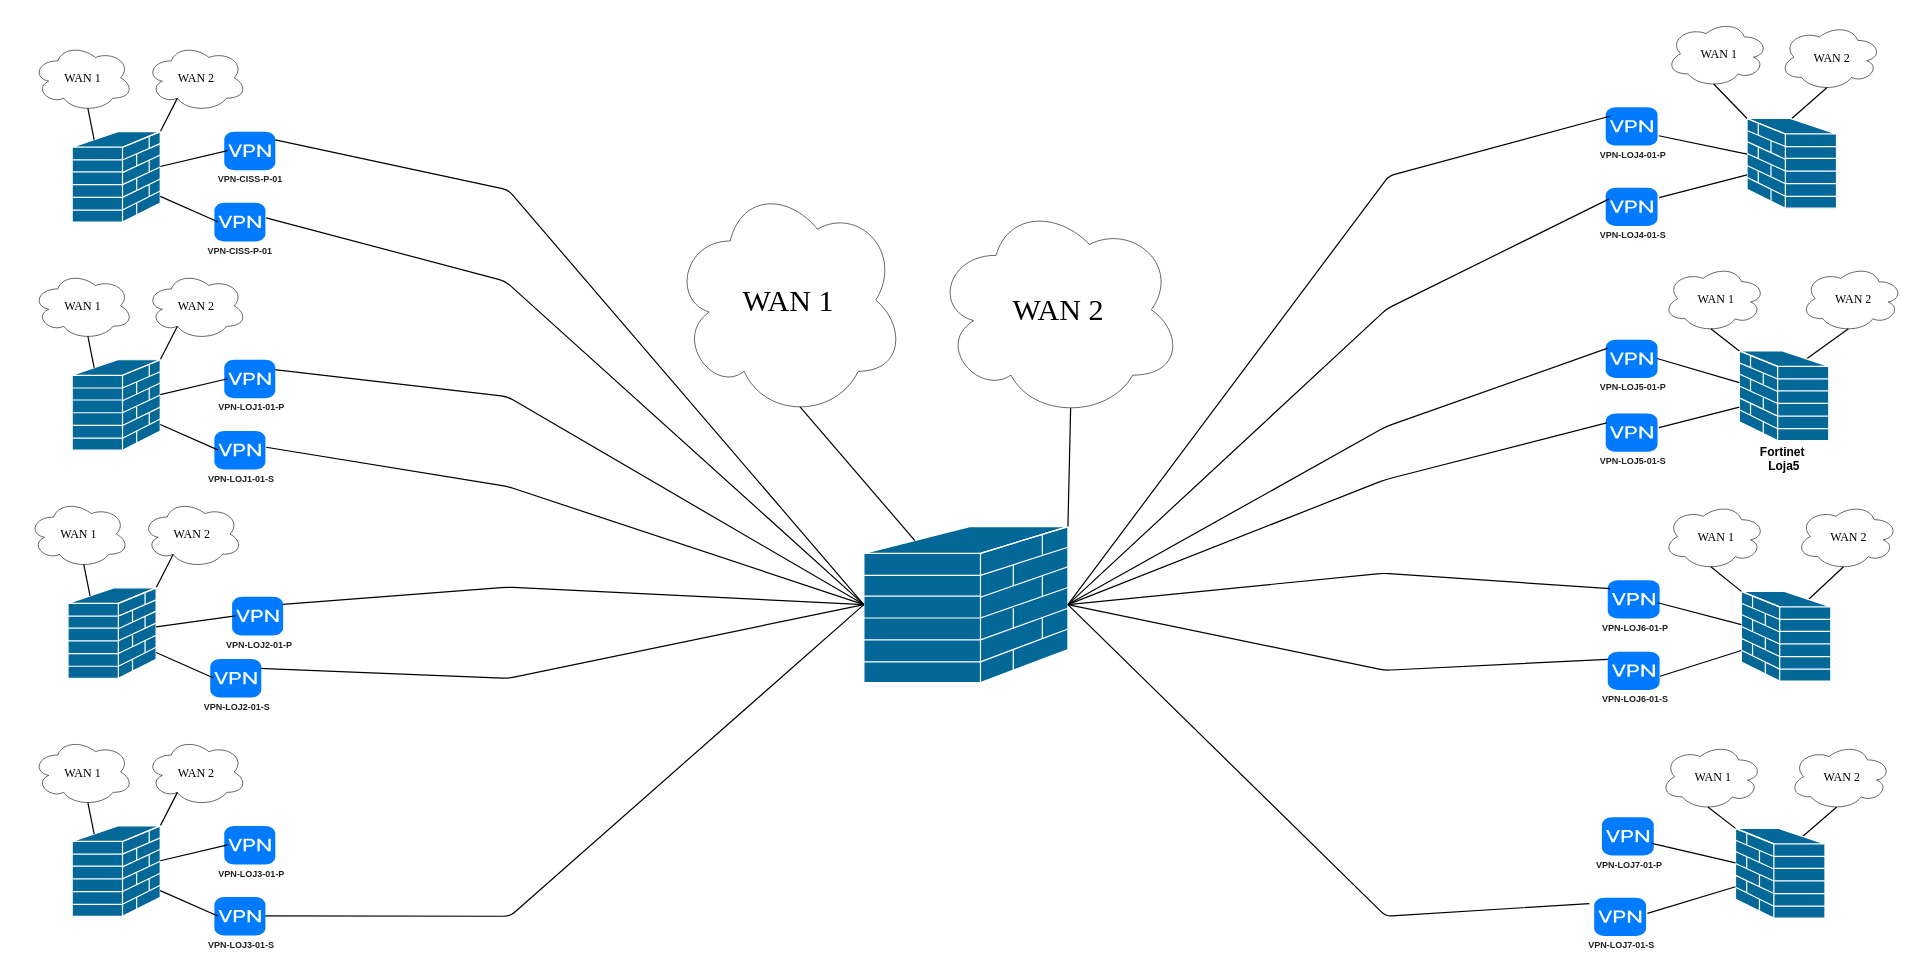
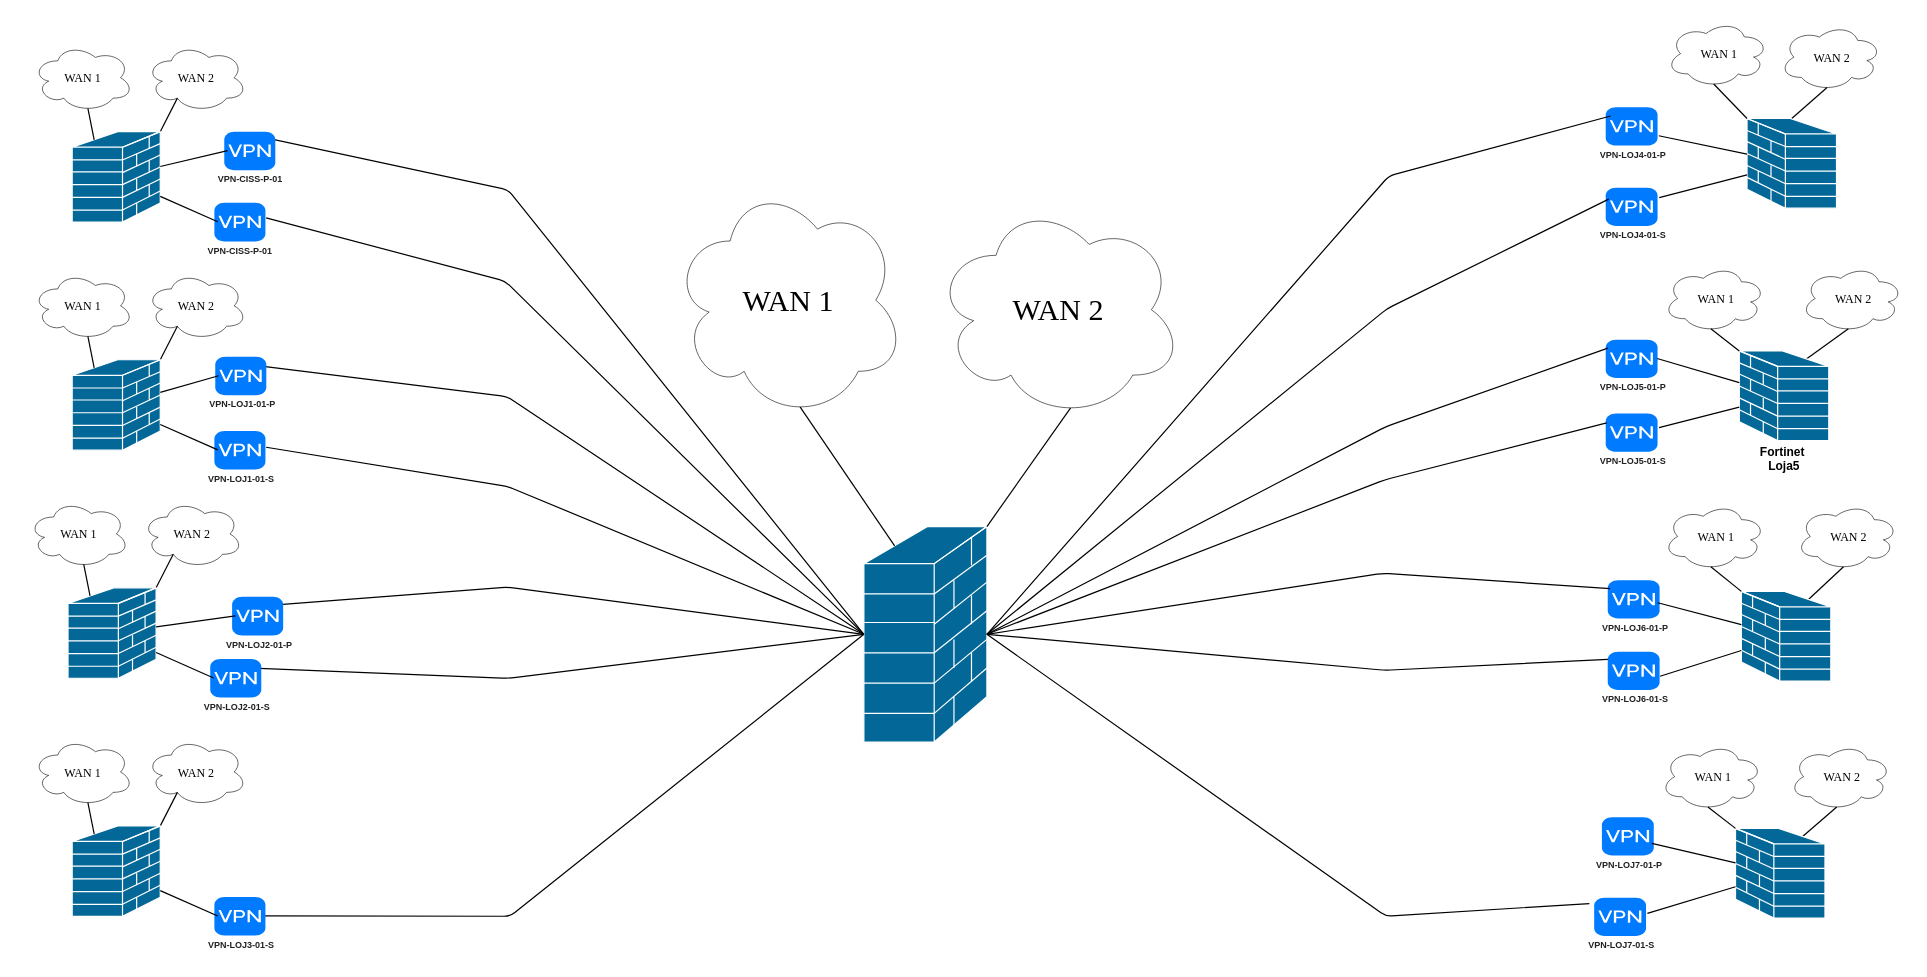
- <mxCell id="70" value="&lt;b style=&quot;&quot;&gt;&lt;font style=&quot;font-size: 15px;&quot;&gt;&amp;nbsp;VPN-LOJ1-01-P&lt;/font&gt;&lt;/b&gt;" style="html=1;strokeWidth=1;shadow=0;dashed=0;shape=mxgraph.ios7.misc.vpn;fillColor=#007AFF;strokeColor=none;buttonText=;strokeColor2=#222222;fontColor=#222222;fontSize=8;verticalLabelPosition=bottom;verticalAlign=top;align=center;sketch=0;" vertex="1" parent="1"><mxGeometry x="373.202" y="598.942" width="85.047" height="64.269" as="geometry" /></mxCell>
+ <mxCell id="70" value="&lt;b style=&quot;&quot;&gt;&lt;font style=&quot;font-size: 15px;&quot;&gt;&amp;nbsp;VPN-LOJ1-01-P&lt;/font&gt;&lt;/b&gt;" style="html=1;strokeWidth=1;shadow=0;dashed=0;shape=mxgraph.ios7.misc.vpn;fillColor=#007AFF;strokeColor=none;buttonText=;strokeColor2=#222222;fontColor=#222222;fontSize=8;verticalLabelPosition=bottom;verticalAlign=top;align=center;sketch=0;" vertex="1" parent="1"><mxGeometry x="358.202" y="593.942" width="85.047" height="64.269" as="geometry" /></mxCell>
- <mxCell id="39" value="&lt;font style=&quot;font-size: 50px; color: rgb(255, 255, 255);&quot;&gt;Fortinet&amp;nbsp;&lt;br&gt;FGT60&lt;/font&gt;" style="shape=mxgraph.cisco.security.firewall;sketch=0;html=1;pointerEvents=1;dashed=0;fillColor=#036897;strokeColor=#ffffff;strokeWidth=2;verticalLabelPosition=bottom;verticalAlign=top;align=center;outlineConnect=0;" vertex="1" parent="1"><mxGeometry x="1439" y="876.92" width="340" height="260" as="geometry" /></mxCell>
+ <mxCell id="39" value="&lt;font style=&quot;font-size: 50px; color: rgb(255, 255, 255);&quot;&gt;Fortinet&amp;nbsp;&lt;br&gt;FGT60&lt;/font&gt;" style="shape=mxgraph.cisco.security.firewall;sketch=0;html=1;pointerEvents=1;dashed=0;fillColor=#036897;strokeColor=#ffffff;strokeWidth=2;verticalLabelPosition=bottom;verticalAlign=top;align=center;outlineConnect=0;" vertex="1" parent="1"><mxGeometry x="1439" y="876.92" width="205" height="359.08" as="geometry" /></mxCell>
- <mxCell id="88" value="&lt;b style=&quot;&quot;&gt;&lt;font style=&quot;font-size: 15px;&quot;&gt;&amp;nbsp;VPN-LOJ3-01-P&lt;/font&gt;&lt;/b&gt;" style="html=1;strokeWidth=1;shadow=0;dashed=0;shape=mxgraph.ios7.misc.vpn;fillColor=#007AFF;strokeColor=none;buttonText=;strokeColor2=#222222;fontColor=#222222;fontSize=8;verticalLabelPosition=bottom;verticalAlign=top;align=center;sketch=0;" vertex="1" parent="1"><mxGeometry x="373.197" y="1375.677" width="85.047" height="64.269" as="geometry" /></mxCell>
- <mxCell id="89" style="edgeStyle=none;html=1;labelBackgroundColor=none;startFill=0;endArrow=none;endFill=0;strokeWidth=2;fontFamily=Verdana;fontSize=12;exitX=0.066;exitY=0.493;exitDx=0;exitDy=0;exitPerimeter=0;" edge="1" parent="1" source="88" target="86"><mxGeometry relative="1" as="geometry"><mxPoint x="322.772" y="1342.434" as="sourcePoint" /><mxPoint x="295.337" y="1397.838" as="targetPoint" /></mxGeometry></mxCell>
